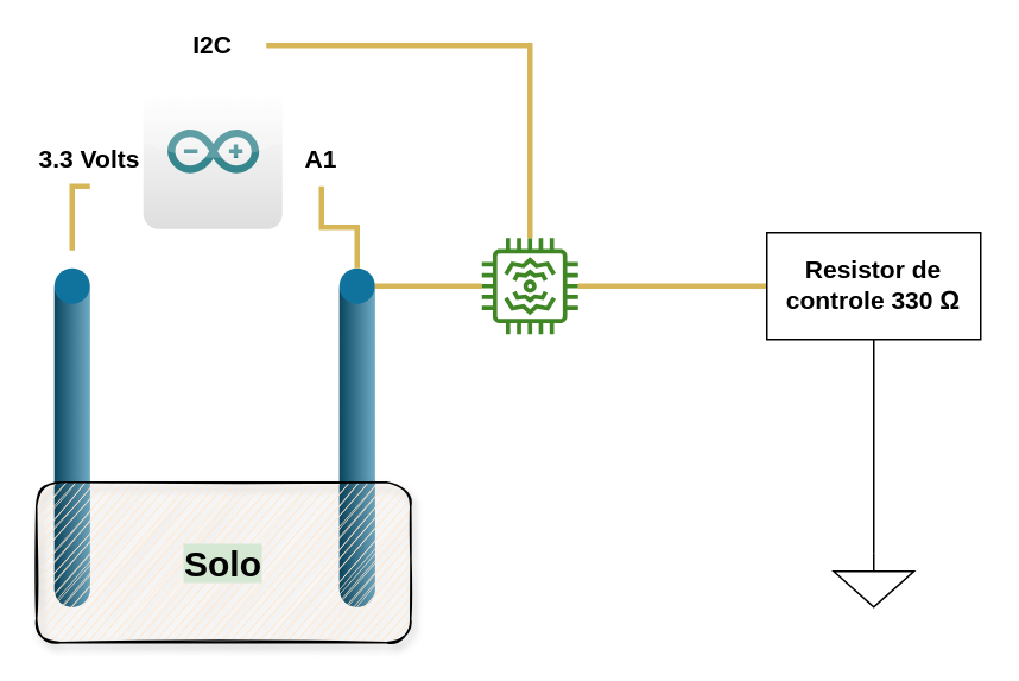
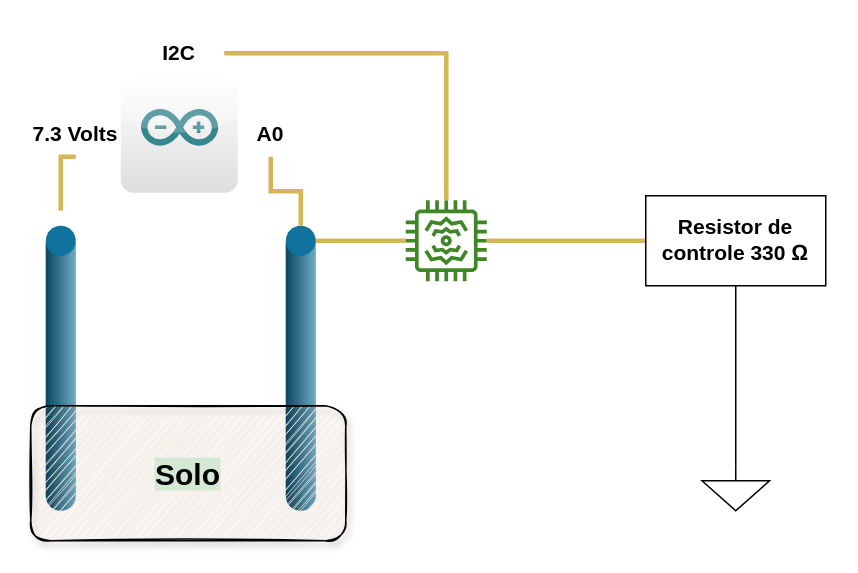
- <mxCell id="16" value="&lt;b&gt;&lt;font style=&quot;font-size: 14px;&quot;&gt;I2C&lt;/font&gt;&lt;/b&gt;" style="text;html=1;strokeColor=none;fillColor=none;align=center;verticalAlign=middle;whiteSpace=wrap;rounded=0;" vertex="1" parent="1"><mxGeometry x="89" y="10" width="60" height="30" as="geometry" /></mxCell>
+ <mxCell id="16" value="&lt;b&gt;&lt;font style=&quot;font-size: 14px;&quot;&gt;I2C&lt;/font&gt;&lt;/b&gt;" style="text;html=1;strokeColor=none;fillColor=none;align=center;verticalAlign=middle;whiteSpace=wrap;rounded=0;" vertex="1" parent="1"><mxGeometry x="89" y="20" width="60" height="30" as="geometry" /></mxCell>
- <mxCell id="6" value="&lt;b&gt;&lt;font style=&quot;font-size: 14px;&quot;&gt;3.3 Volts&lt;/font&gt;&lt;/b&gt;" style="text;html=1;strokeColor=none;fillColor=none;align=center;verticalAlign=middle;whiteSpace=wrap;rounded=0;" vertex="1" parent="1"><mxGeometry x="20" y="74" width="60" height="30" as="geometry" /></mxCell>
+ <mxCell id="6" value="&lt;b&gt;&lt;font style=&quot;font-size: 14px;&quot;&gt;7.3 Volts&lt;/font&gt;&lt;/b&gt;" style="text;html=1;strokeColor=none;fillColor=none;align=center;verticalAlign=middle;whiteSpace=wrap;rounded=0;" vertex="1" parent="1"><mxGeometry x="20" y="74" width="60" height="30" as="geometry" /></mxCell>
- <mxCell id="8" value="&lt;b&gt;&lt;font style=&quot;font-size: 14px;&quot;&gt;A1&lt;/font&gt;&lt;/b&gt;" style="text;html=1;strokeColor=none;fillColor=none;align=center;verticalAlign=middle;whiteSpace=wrap;rounded=0;" vertex="1" parent="1"><mxGeometry x="150" y="74" width="60" height="30" as="geometry" /></mxCell>
+ <mxCell id="8" value="&lt;b&gt;&lt;font style=&quot;font-size: 14px;&quot;&gt;A0&lt;/font&gt;&lt;/b&gt;" style="text;html=1;strokeColor=none;fillColor=none;align=center;verticalAlign=middle;whiteSpace=wrap;rounded=0;" vertex="1" parent="1"><mxGeometry x="150" y="74" width="60" height="30" as="geometry" /></mxCell>
